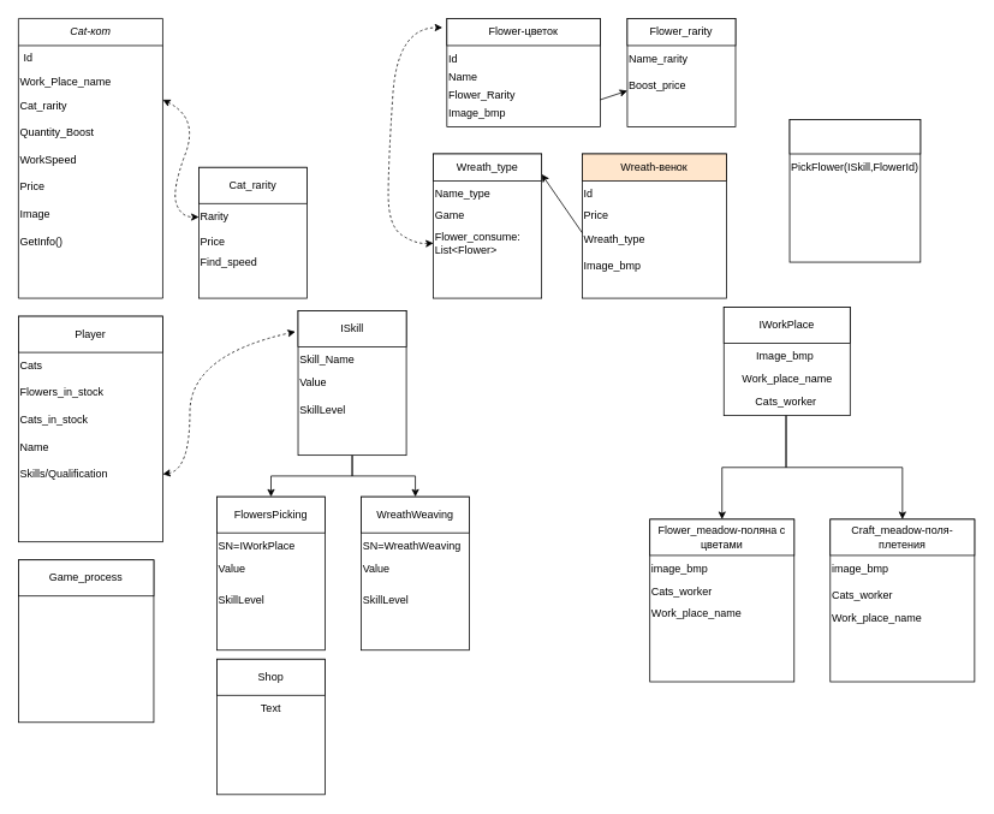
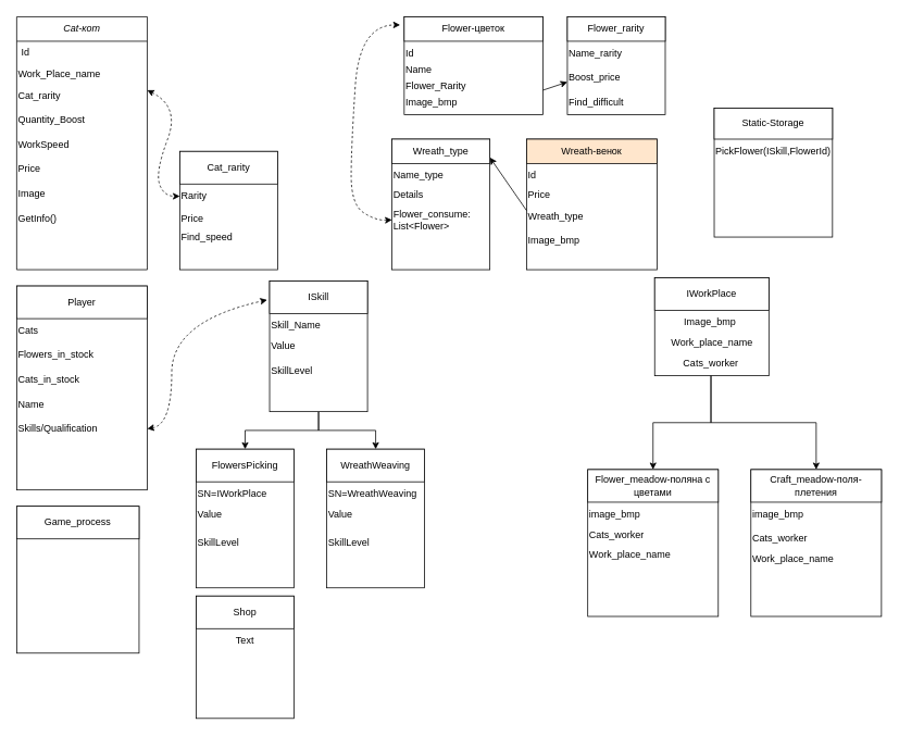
+ <mxCell id="40" value="Find_difficult" style="text;html=1;align=left;verticalAlign=middle;whiteSpace=wrap;rounded=0;" parent="1" vertex="1"><mxGeometry x="695" y="110" width="120" height="30" as="geometry" /></mxCell>
+ <mxCell id="101" value="Static-Storage" style="text;html=1;align=center;verticalAlign=middle;whiteSpace=wrap;rounded=0;" parent="1" vertex="1"><mxGeometry x="875" y="132" width="145" height="38" as="geometry" /></mxCell>
- <mxCell id="47" value="Game" style="text;html=1;align=left;verticalAlign=middle;whiteSpace=wrap;rounded=0;" parent="1" vertex="1"><mxGeometry x="480" y="224" width="120" height="30" as="geometry" /></mxCell>
+ <mxCell id="47" value="Details" style="text;html=1;align=left;verticalAlign=middle;whiteSpace=wrap;rounded=0;" parent="1" vertex="1"><mxGeometry x="480" y="224" width="120" height="30" as="geometry" /></mxCell>
